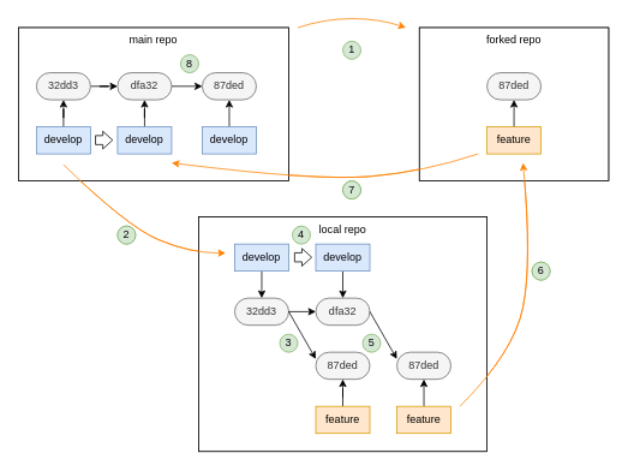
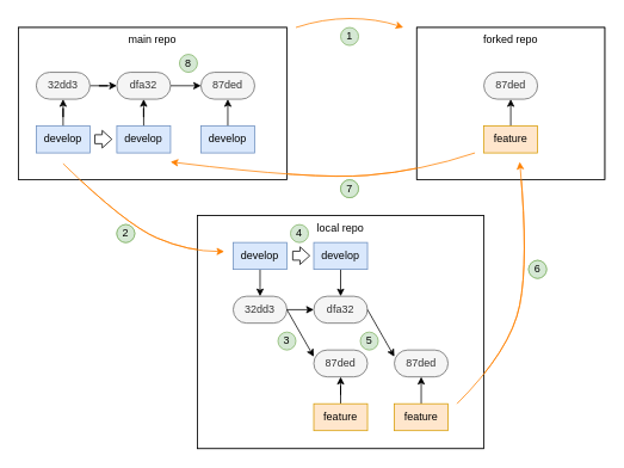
- <mxCell id="48" value="1" style="ellipse;whiteSpace=wrap;html=1;aspect=fixed;fillColor=#d5e8d4;strokeColor=#82b366;" parent="1" vertex="1"><mxGeometry x="380" y="45" width="20" height="20" as="geometry" /></mxCell>
+ <mxCell id="48" value="1" style="ellipse;whiteSpace=wrap;html=1;aspect=fixed;fillColor=#d5e8d4;strokeColor=#82b366;" parent="1" vertex="1"><mxGeometry x="380" y="30" width="20" height="20" as="geometry" /></mxCell>
